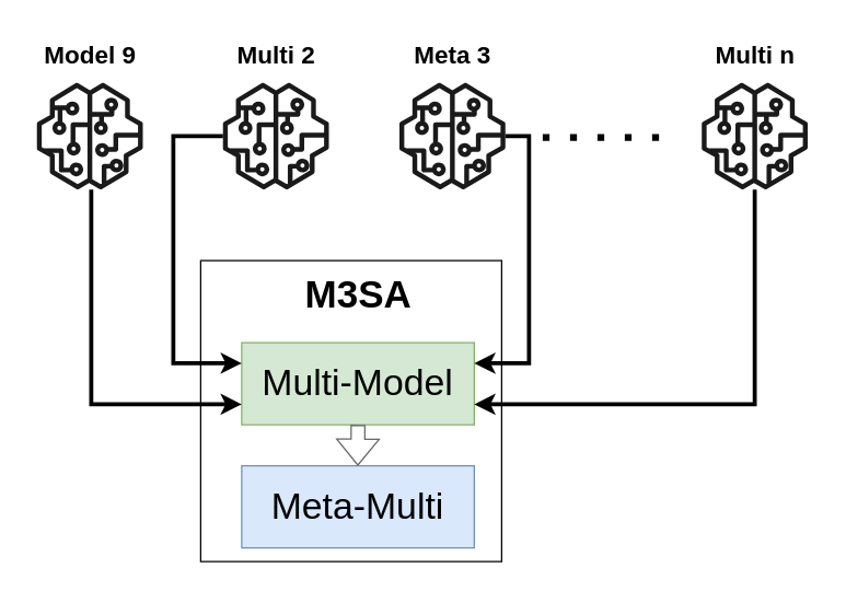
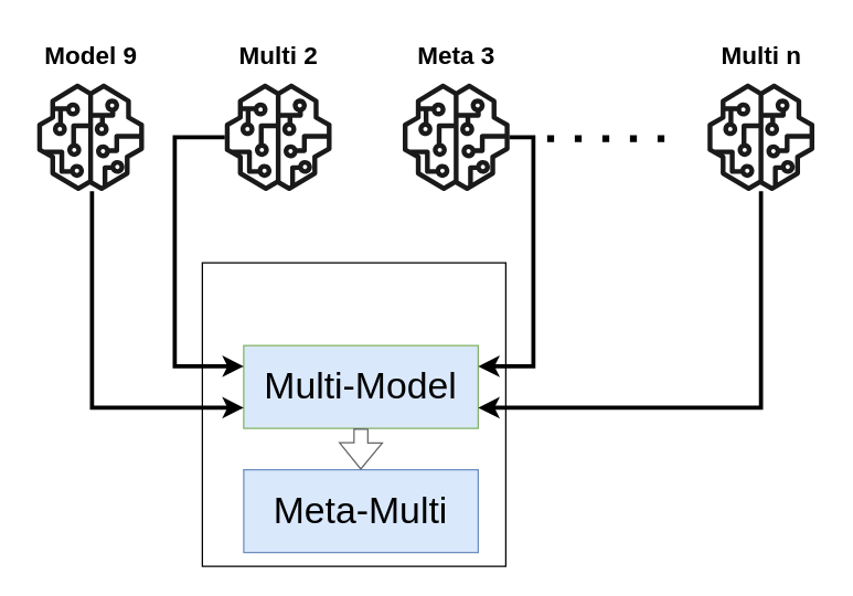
- <mxCell id="16" value="&lt;b style=&quot;border-color: var(--border-color); font-size: 28px;&quot;&gt;M3SA&lt;/b&gt;" style="text;html=1;align=center;verticalAlign=middle;resizable=0;points=[];autosize=1;strokeColor=none;fillColor=none;strokeWidth=4;fontSize=28;" vertex="1" parent="1"><mxGeometry x="211" y="190" width="100" height="50" as="geometry" /></mxCell>
- <mxCell id="17" value="&lt;font style=&quot;font-size: 27px;&quot;&gt;Multi-Model&lt;/font&gt;" style="rounded=0;whiteSpace=wrap;html=1;fillColor=#d5e8d4;strokeColor=#82b366;" vertex="1" parent="1"><mxGeometry x="176" y="250" width="170" height="60" as="geometry" /></mxCell>
+ <mxCell id="17" value="&lt;font style=&quot;font-size: 27px;&quot;&gt;Multi-Model&lt;/font&gt;" style="rounded=0;whiteSpace=wrap;html=1;fillColor=#dae8fc;strokeColor=#82b366;" vertex="1" parent="1"><mxGeometry x="176" y="250" width="170" height="60" as="geometry" /></mxCell>
